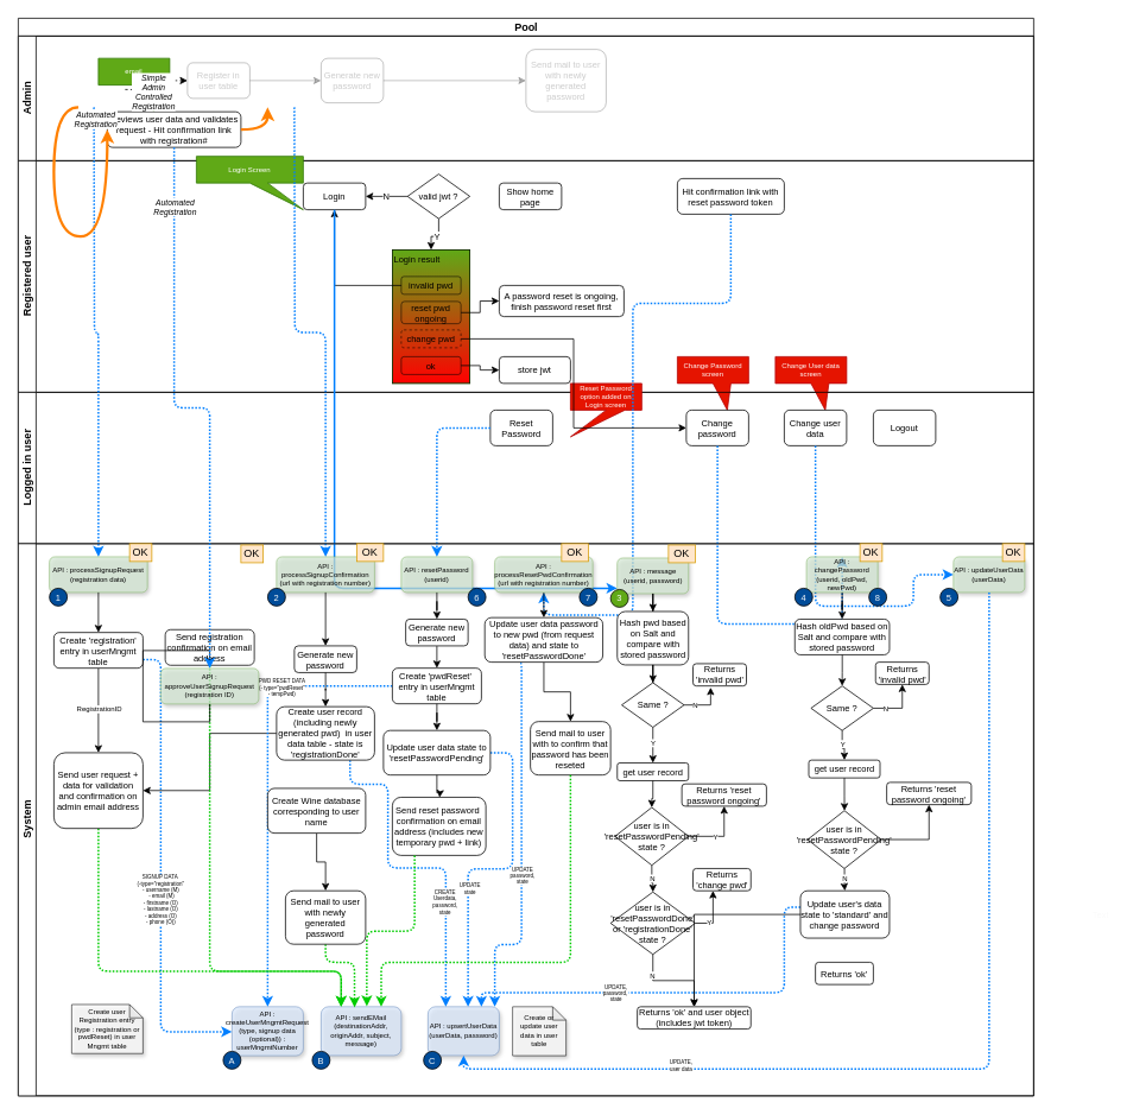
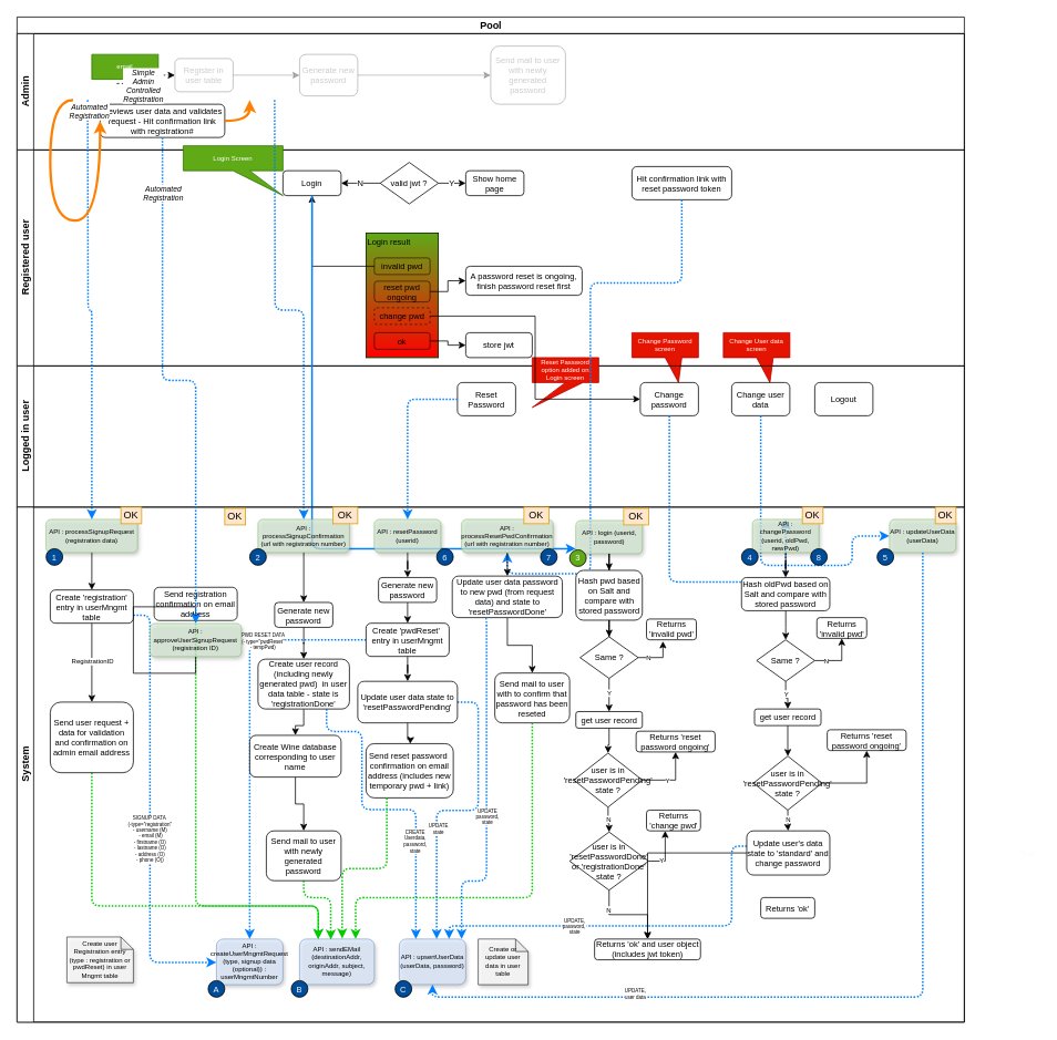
- <mxCell id="28" value="Y" style="edgeStyle=orthogonalEdgeStyle;rounded=0;orthogonalLoop=1;jettySize=auto;html=1;strokeColor=#000000;strokeWidth=1;fontSize=10;" parent="11" source="29" target="16" edge="1"><mxGeometry relative="1" as="geometry" /></mxCell>
+ <mxCell id="28" value="Y" style="edgeStyle=orthogonalEdgeStyle;rounded=0;orthogonalLoop=1;jettySize=auto;html=1;strokeColor=#000000;strokeWidth=1;fontSize=10;" parent="11" source="29" target="30" edge="1"><mxGeometry relative="1" as="geometry" /></mxCell>
- <mxCell id="52" value="API : message (userid, password)" style="text;html=1;strokeColor=#82b366;fillColor=#d5e8d4;align=center;verticalAlign=middle;whiteSpace=wrap;rounded=1;labelBackgroundColor=none;opacity=70;glass=0;shadow=1;comic=0;fontSize=8;" parent="48" vertex="1"><mxGeometry x="672.5" y="16.14" width="80" height="40" as="geometry" /></mxCell>
+ <mxCell id="52" value="API : login (userid, password)" style="text;html=1;strokeColor=#82b366;fillColor=#d5e8d4;align=center;verticalAlign=middle;whiteSpace=wrap;rounded=1;labelBackgroundColor=none;opacity=70;glass=0;shadow=1;comic=0;fontSize=8;" parent="48" vertex="1"><mxGeometry x="672.5" y="16.14" width="80" height="40" as="geometry" /></mxCell>
- <mxCell id="76" style="edgeStyle=orthogonalEdgeStyle;rounded=0;orthogonalLoop=1;jettySize=auto;html=1;fontSize=8;fontFamily=Helvetica;" parent="48" source="77" target="71" edge="1"><mxGeometry relative="1" as="geometry" /></mxCell>
+ <mxCell id="76" style="edgeStyle=orthogonalEdgeStyle;rounded=0;orthogonalLoop=1;jettySize=auto;html=1;fontSize=8;fontFamily=Helvetica;" parent="48" source="77" target="140" edge="1"><mxGeometry relative="1" as="geometry" /></mxCell>
